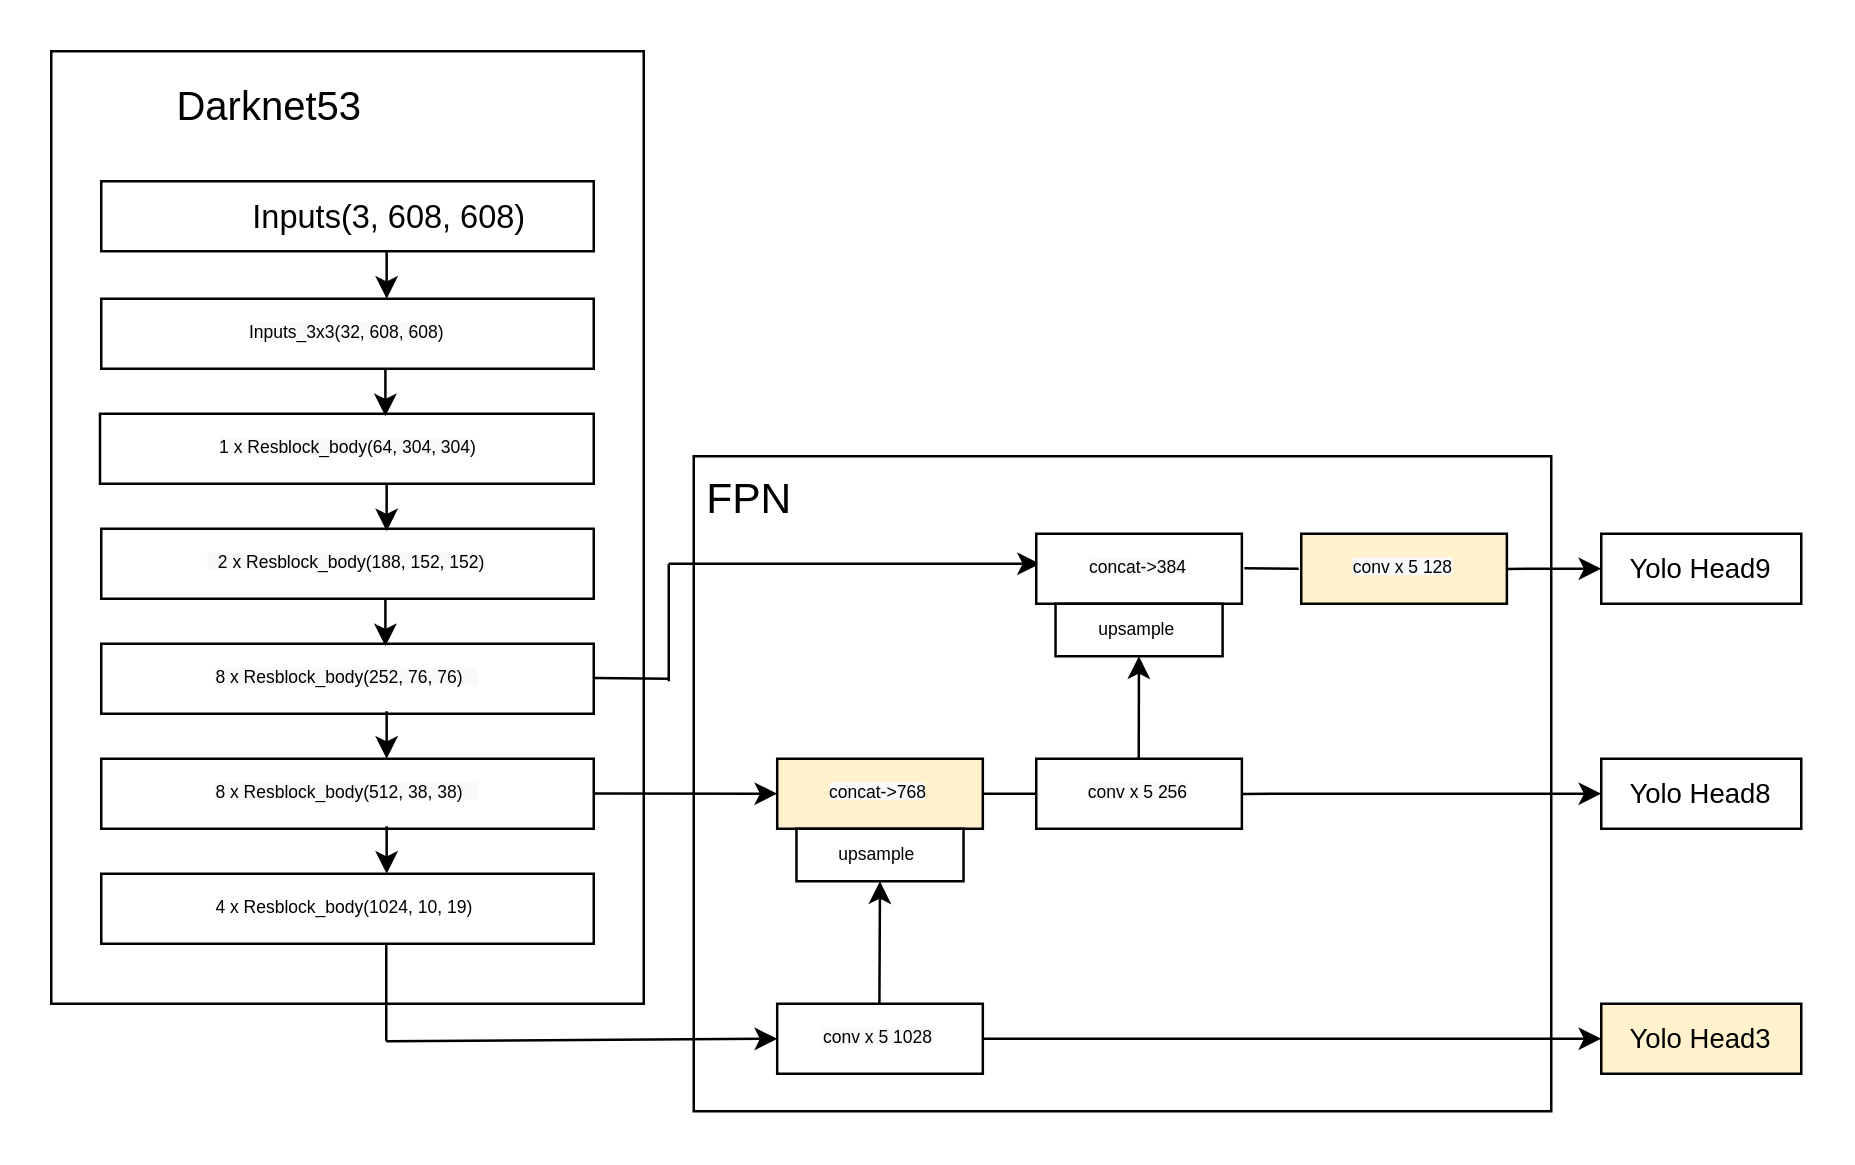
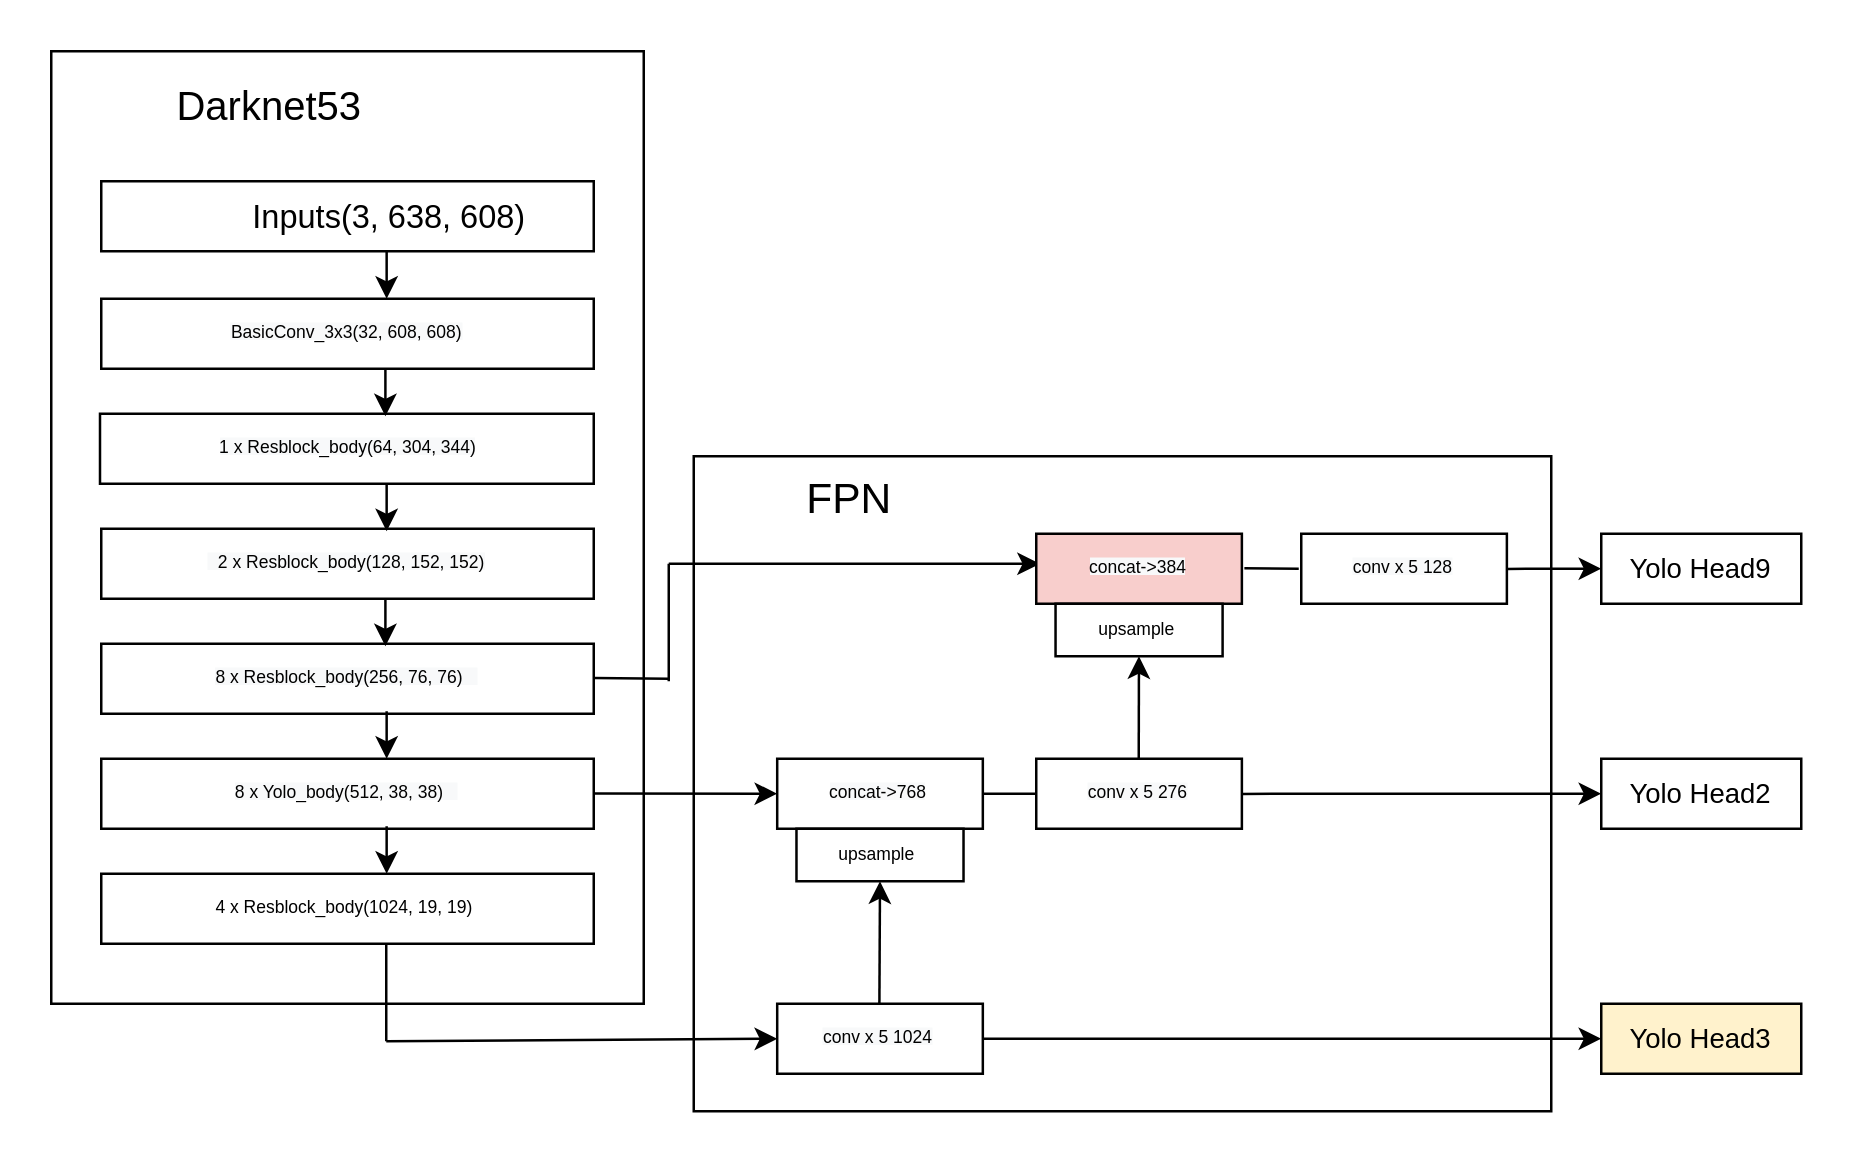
- <mxCell id="6" value="&lt;font style=&quot;font-size: 13px;&quot;&gt;Inputs(3, 608, 608)&lt;/font&gt;" style="text;html=1;resizable=0;autosize=1;align=center;verticalAlign=middle;points=[];fillColor=none;strokeColor=none;rounded=0;fontSize=13;" vertex="1" parent="1"><mxGeometry x="94" y="76" width="121" height="20" as="geometry" /></mxCell>
+ <mxCell id="6" value="&lt;font style=&quot;font-size: 13px;&quot;&gt;Inputs(3, 638, 608)&lt;/font&gt;" style="text;html=1;resizable=0;autosize=1;align=center;verticalAlign=middle;points=[];fillColor=none;strokeColor=none;rounded=0;fontSize=13;" vertex="1" parent="1"><mxGeometry x="94" y="76" width="121" height="20" as="geometry" /></mxCell>
- <mxCell id="7" value="&lt;span style=&quot;color: rgb(0 , 0 , 0) ; font-family: &amp;#34;helvetica&amp;#34; ; font-size: 7px ; font-style: normal ; font-weight: 400 ; letter-spacing: normal ; text-align: center ; text-indent: 0px ; text-transform: none ; word-spacing: 0px ; background-color: rgb(248 , 249 , 250) ; display: inline ; float: none&quot;&gt;Inputs_3x3(32, 608, 608)&lt;/span&gt;" style="rounded=0;whiteSpace=wrap;html=1;strokeWidth=1;fontSize=7;" vertex="1" parent="1"><mxGeometry x="40" y="119" width="197" height="28" as="geometry" /></mxCell>
+ <mxCell id="7" value="&lt;span style=&quot;color: rgb(0 , 0 , 0) ; font-family: &amp;#34;helvetica&amp;#34; ; font-size: 7px ; font-style: normal ; font-weight: 400 ; letter-spacing: normal ; text-align: center ; text-indent: 0px ; text-transform: none ; word-spacing: 0px ; background-color: rgb(248 , 249 , 250) ; display: inline ; float: none&quot;&gt;BasicConv_3x3(32, 608, 608)&lt;/span&gt;" style="rounded=0;whiteSpace=wrap;html=1;strokeWidth=1;fontSize=7;" vertex="1" parent="1"><mxGeometry x="40" y="119" width="197" height="28" as="geometry" /></mxCell>
- <mxCell id="8" value="&lt;span style=&quot;color: rgb(0 , 0 , 0) ; font-family: &amp;#34;helvetica&amp;#34; ; font-size: 7px ; font-style: normal ; font-weight: 400 ; letter-spacing: normal ; text-align: center ; text-indent: 0px ; text-transform: none ; word-spacing: 0px ; background-color: rgb(248 , 249 , 250) ; display: inline ; float: none&quot;&gt;1 x Resblock_body(64, 304, 304)&lt;/span&gt;" style="rounded=0;whiteSpace=wrap;html=1;strokeWidth=1;fontSize=7;" vertex="1" parent="1"><mxGeometry x="39.5" y="165" width="197.5" height="28" as="geometry" /></mxCell>
+ <mxCell id="8" value="&lt;span style=&quot;color: rgb(0 , 0 , 0) ; font-family: &amp;#34;helvetica&amp;#34; ; font-size: 7px ; font-style: normal ; font-weight: 400 ; letter-spacing: normal ; text-align: center ; text-indent: 0px ; text-transform: none ; word-spacing: 0px ; background-color: rgb(248 , 249 , 250) ; display: inline ; float: none&quot;&gt;1 x Resblock_body(64, 304, 344)&lt;/span&gt;" style="rounded=0;whiteSpace=wrap;html=1;strokeWidth=1;fontSize=7;" vertex="1" parent="1"><mxGeometry x="39.5" y="165" width="197.5" height="28" as="geometry" /></mxCell>
- <mxCell id="22" value="&lt;font style=&quot;font-size: 17px&quot;&gt;FPN&lt;/font&gt;" style="text;html=1;resizable=0;autosize=1;align=center;verticalAlign=middle;points=[];fillColor=none;strokeColor=none;rounded=0;fontSize=7;" vertex="1" parent="1"><mxGeometry x="277.5" y="193" width="42" height="14" as="geometry" /></mxCell>
+ <mxCell id="22" value="&lt;font style=&quot;font-size: 17px&quot;&gt;FPN&lt;/font&gt;" style="text;html=1;resizable=0;autosize=1;align=center;verticalAlign=middle;points=[];fillColor=none;strokeColor=none;rounded=0;fontSize=7;" vertex="1" parent="1"><mxGeometry x="317.5" y="193" width="42" height="14" as="geometry" /></mxCell>
- <mxCell id="11" value="&lt;span style=&quot;color: rgb(0 , 0 , 0) ; font-family: &amp;#34;helvetica&amp;#34; ; font-style: normal ; font-weight: 400 ; letter-spacing: normal ; text-align: center ; text-indent: 0px ; text-transform: none ; word-spacing: 0px ; background-color: rgb(248 , 249 , 250) ; display: inline ; float: none ; font-size: 7px&quot;&gt;&lt;font style=&quot;font-size: 7px&quot;&gt;&amp;nbsp; 2 x Resblock_body(188, 152, 152)&lt;/font&gt;&lt;/span&gt;" style="rounded=0;whiteSpace=wrap;html=1;strokeWidth=1;fontSize=7;" vertex="1" parent="1"><mxGeometry x="40" y="211" width="197" height="28" as="geometry" /></mxCell>
+ <mxCell id="11" value="&lt;span style=&quot;color: rgb(0 , 0 , 0) ; font-family: &amp;#34;helvetica&amp;#34; ; font-style: normal ; font-weight: 400 ; letter-spacing: normal ; text-align: center ; text-indent: 0px ; text-transform: none ; word-spacing: 0px ; background-color: rgb(248 , 249 , 250) ; display: inline ; float: none ; font-size: 7px&quot;&gt;&lt;font style=&quot;font-size: 7px&quot;&gt;&amp;nbsp; 2 x Resblock_body(128, 152, 152)&lt;/font&gt;&lt;/span&gt;" style="rounded=0;whiteSpace=wrap;html=1;strokeWidth=1;fontSize=7;" vertex="1" parent="1"><mxGeometry x="40" y="211" width="197" height="28" as="geometry" /></mxCell>
- <mxCell id="31" value="&lt;span style=&quot;color: rgb(0 , 0 , 0) ; font-family: &amp;#34;helvetica&amp;#34; ; font-style: normal ; letter-spacing: normal ; text-align: center ; text-indent: 0px ; text-transform: none ; word-spacing: 0px ; background-color: rgb(248 , 249 , 250) ; display: inline ; float: none ; font-size: 7px&quot;&gt;&lt;font style=&quot;font-size: 7px&quot;&gt;concat-&amp;gt;384&lt;/font&gt;&lt;/span&gt;" style="rounded=0;whiteSpace=wrap;html=1;strokeWidth=1;fontSize=7;" vertex="1" parent="1"><mxGeometry x="414" y="213" width="82.25" height="28" as="geometry" /></mxCell>
+ <mxCell id="31" value="&lt;span style=&quot;color: rgb(0 , 0 , 0) ; font-family: &amp;#34;helvetica&amp;#34; ; font-style: normal ; letter-spacing: normal ; text-align: center ; text-indent: 0px ; text-transform: none ; word-spacing: 0px ; background-color: rgb(248 , 249 , 250) ; display: inline ; float: none ; font-size: 7px&quot;&gt;&lt;font style=&quot;font-size: 7px&quot;&gt;concat-&amp;gt;384&lt;/font&gt;&lt;/span&gt;" style="rounded=0;whiteSpace=wrap;html=1;strokeWidth=1;fontSize=7;fillColor=#f8cecc;" vertex="1" parent="1"><mxGeometry x="414" y="213" width="82.25" height="28" as="geometry" /></mxCell>
- <mxCell id="33" value="&lt;span style=&quot;color: rgb(0 , 0 , 0) ; font-family: &amp;#34;helvetica&amp;#34; ; font-style: normal ; letter-spacing: normal ; text-align: center ; text-indent: 0px ; text-transform: none ; word-spacing: 0px ; background-color: rgb(248 , 249 , 250) ; display: inline ; float: none ; font-size: 7px&quot;&gt;&lt;font style=&quot;font-size: 7px&quot;&gt;conv x 5 128&lt;/font&gt;&lt;/span&gt;" style="rounded=0;whiteSpace=wrap;html=1;strokeWidth=1;fontSize=7;fillColor=#fff2cc;" vertex="1" parent="1"><mxGeometry x="520" y="213" width="82.25" height="28" as="geometry" /></mxCell>
+ <mxCell id="33" value="&lt;span style=&quot;color: rgb(0 , 0 , 0) ; font-family: &amp;#34;helvetica&amp;#34; ; font-style: normal ; letter-spacing: normal ; text-align: center ; text-indent: 0px ; text-transform: none ; word-spacing: 0px ; background-color: rgb(248 , 249 , 250) ; display: inline ; float: none ; font-size: 7px&quot;&gt;&lt;font style=&quot;font-size: 7px&quot;&gt;conv x 5 128&lt;/font&gt;&lt;/span&gt;" style="rounded=0;whiteSpace=wrap;html=1;strokeWidth=1;fontSize=7;" vertex="1" parent="1"><mxGeometry x="520" y="213" width="82.25" height="28" as="geometry" /></mxCell>
- <mxCell id="13" value="&lt;span style=&quot;color: rgb(0 , 0 , 0) ; font-family: &amp;#34;helvetica&amp;#34; ; font-style: normal ; font-weight: 400 ; letter-spacing: normal ; text-align: center ; text-indent: 0px ; text-transform: none ; word-spacing: 0px ; background-color: rgb(248 , 249 , 250) ; display: inline ; float: none ; font-size: 7px&quot;&gt;&lt;font style=&quot;font-size: 7px&quot;&gt;8 x Resblock_body(252, 76, 76)&amp;nbsp; &amp;nbsp;&lt;/font&gt;&lt;/span&gt;" style="rounded=0;whiteSpace=wrap;html=1;strokeWidth=1;fontSize=7;" vertex="1" parent="1"><mxGeometry x="40" y="257" width="197" height="28" as="geometry" /></mxCell>
+ <mxCell id="13" value="&lt;span style=&quot;color: rgb(0 , 0 , 0) ; font-family: &amp;#34;helvetica&amp;#34; ; font-style: normal ; font-weight: 400 ; letter-spacing: normal ; text-align: center ; text-indent: 0px ; text-transform: none ; word-spacing: 0px ; background-color: rgb(248 , 249 , 250) ; display: inline ; float: none ; font-size: 7px&quot;&gt;&lt;font style=&quot;font-size: 7px&quot;&gt;8 x Resblock_body(256, 76, 76)&amp;nbsp; &amp;nbsp;&lt;/font&gt;&lt;/span&gt;" style="rounded=0;whiteSpace=wrap;html=1;strokeWidth=1;fontSize=7;" vertex="1" parent="1"><mxGeometry x="40" y="257" width="197" height="28" as="geometry" /></mxCell>
- <mxCell id="14" value="&lt;span style=&quot;color: rgb(0 , 0 , 0) ; font-family: &amp;#34;helvetica&amp;#34; ; font-style: normal ; font-weight: 400 ; letter-spacing: normal ; text-align: center ; text-indent: 0px ; text-transform: none ; word-spacing: 0px ; background-color: rgb(248 , 249 , 250) ; display: inline ; float: none ; font-size: 7px&quot;&gt;&lt;font style=&quot;font-size: 7px&quot;&gt;8 x Resblock_body(512, 38, 38)&amp;nbsp; &amp;nbsp;&lt;/font&gt;&lt;/span&gt;" style="rounded=0;whiteSpace=wrap;html=1;strokeWidth=1;fontSize=7;" vertex="1" parent="1"><mxGeometry x="40" y="303" width="197" height="28" as="geometry" /></mxCell>
+ <mxCell id="14" value="&lt;span style=&quot;color: rgb(0 , 0 , 0) ; font-family: &amp;#34;helvetica&amp;#34; ; font-style: normal ; font-weight: 400 ; letter-spacing: normal ; text-align: center ; text-indent: 0px ; text-transform: none ; word-spacing: 0px ; background-color: rgb(248 , 249 , 250) ; display: inline ; float: none ; font-size: 7px&quot;&gt;&lt;font style=&quot;font-size: 7px&quot;&gt;8 x Yolo_body(512, 38, 38)&amp;nbsp; &amp;nbsp;&lt;/font&gt;&lt;/span&gt;" style="rounded=0;whiteSpace=wrap;html=1;strokeWidth=1;fontSize=7;" vertex="1" parent="1"><mxGeometry x="40" y="303" width="197" height="28" as="geometry" /></mxCell>
- <mxCell id="20" value="&lt;span style=&quot;color: rgb(0 , 0 , 0) ; font-family: &amp;#34;helvetica&amp;#34; ; font-style: normal ; letter-spacing: normal ; text-align: center ; text-indent: 0px ; text-transform: none ; word-spacing: 0px ; background-color: rgb(248 , 249 , 250) ; display: inline ; float: none ; font-size: 7px&quot;&gt;&lt;font style=&quot;font-size: 7px&quot;&gt;concat-&amp;gt;768&lt;/font&gt;&lt;/span&gt;" style="rounded=0;whiteSpace=wrap;html=1;strokeWidth=1;fontSize=7;fillColor=#fff2cc;" vertex="1" parent="1"><mxGeometry x="310.38" y="303" width="82.25" height="28" as="geometry" /></mxCell>
+ <mxCell id="20" value="&lt;span style=&quot;color: rgb(0 , 0 , 0) ; font-family: &amp;#34;helvetica&amp;#34; ; font-style: normal ; letter-spacing: normal ; text-align: center ; text-indent: 0px ; text-transform: none ; word-spacing: 0px ; background-color: rgb(248 , 249 , 250) ; display: inline ; float: none ; font-size: 7px&quot;&gt;&lt;font style=&quot;font-size: 7px&quot;&gt;concat-&amp;gt;768&lt;/font&gt;&lt;/span&gt;" style="rounded=0;whiteSpace=wrap;html=1;strokeWidth=1;fontSize=7;" vertex="1" parent="1"><mxGeometry x="310.38" y="303" width="82.25" height="28" as="geometry" /></mxCell>
- <mxCell id="30" value="&lt;span style=&quot;color: rgb(0 , 0 , 0) ; font-family: &amp;#34;helvetica&amp;#34; ; font-style: normal ; letter-spacing: normal ; text-align: center ; text-indent: 0px ; text-transform: none ; word-spacing: 0px ; background-color: rgb(248 , 249 , 250) ; display: inline ; float: none ; font-size: 7px&quot;&gt;&lt;font style=&quot;font-size: 7px&quot;&gt;conv x 5 256&lt;/font&gt;&lt;/span&gt;" style="rounded=0;whiteSpace=wrap;html=1;strokeWidth=1;fontSize=7;" vertex="1" parent="1"><mxGeometry x="414" y="303" width="82.25" height="28" as="geometry" /></mxCell>
+ <mxCell id="30" value="&lt;span style=&quot;color: rgb(0 , 0 , 0) ; font-family: &amp;#34;helvetica&amp;#34; ; font-style: normal ; letter-spacing: normal ; text-align: center ; text-indent: 0px ; text-transform: none ; word-spacing: 0px ; background-color: rgb(248 , 249 , 250) ; display: inline ; float: none ; font-size: 7px&quot;&gt;&lt;font style=&quot;font-size: 7px&quot;&gt;conv x 5 276&lt;/font&gt;&lt;/span&gt;" style="rounded=0;whiteSpace=wrap;html=1;strokeWidth=1;fontSize=7;" vertex="1" parent="1"><mxGeometry x="414" y="303" width="82.25" height="28" as="geometry" /></mxCell>
- <mxCell id="41" value="&lt;font face=&quot;helvetica&quot; style=&quot;font-size: 11px&quot;&gt;Yolo Head8&lt;/font&gt;" style="rounded=0;whiteSpace=wrap;html=1;strokeWidth=1;fontSize=7;" vertex="1" parent="1"><mxGeometry x="640" y="303" width="80" height="28" as="geometry" /></mxCell>
+ <mxCell id="41" value="&lt;font face=&quot;helvetica&quot; style=&quot;font-size: 11px&quot;&gt;Yolo Head2&lt;/font&gt;" style="rounded=0;whiteSpace=wrap;html=1;strokeWidth=1;fontSize=7;" vertex="1" parent="1"><mxGeometry x="640" y="303" width="80" height="28" as="geometry" /></mxCell>
- <mxCell id="17" value="&lt;span style=&quot;font-family: &amp;#34;helvetica&amp;#34;&quot;&gt;4 x Resblock_body(1024, 10, 19)&amp;nbsp;&lt;/span&gt;" style="rounded=0;whiteSpace=wrap;html=1;strokeWidth=1;fontSize=7;" vertex="1" parent="1"><mxGeometry x="40" y="349" width="197" height="28" as="geometry" /></mxCell>
+ <mxCell id="17" value="&lt;span style=&quot;font-family: &amp;#34;helvetica&amp;#34;&quot;&gt;4 x Resblock_body(1024, 19, 19)&amp;nbsp;&lt;/span&gt;" style="rounded=0;whiteSpace=wrap;html=1;strokeWidth=1;fontSize=7;" vertex="1" parent="1"><mxGeometry x="40" y="349" width="197" height="28" as="geometry" /></mxCell>
- <mxCell id="19" value="&lt;span style=&quot;color: rgb(0 , 0 , 0) ; font-family: &amp;#34;helvetica&amp;#34; ; font-style: normal ; letter-spacing: normal ; text-align: center ; text-indent: 0px ; text-transform: none ; word-spacing: 0px ; background-color: rgb(248 , 249 , 250) ; display: inline ; float: none ; font-size: 7px&quot;&gt;&lt;font style=&quot;font-size: 7px&quot;&gt;conv x 5 1028&lt;/font&gt;&lt;/span&gt;" style="rounded=0;whiteSpace=wrap;html=1;strokeWidth=1;fontSize=7;" vertex="1" parent="1"><mxGeometry x="310.38" y="401" width="82.25" height="28" as="geometry" /></mxCell>
+ <mxCell id="19" value="&lt;span style=&quot;color: rgb(0 , 0 , 0) ; font-family: &amp;#34;helvetica&amp;#34; ; font-style: normal ; letter-spacing: normal ; text-align: center ; text-indent: 0px ; text-transform: none ; word-spacing: 0px ; background-color: rgb(248 , 249 , 250) ; display: inline ; float: none ; font-size: 7px&quot;&gt;&lt;font style=&quot;font-size: 7px&quot;&gt;conv x 5 1024&lt;/font&gt;&lt;/span&gt;" style="rounded=0;whiteSpace=wrap;html=1;strokeWidth=1;fontSize=7;" vertex="1" parent="1"><mxGeometry x="310.38" y="401" width="82.25" height="28" as="geometry" /></mxCell>
